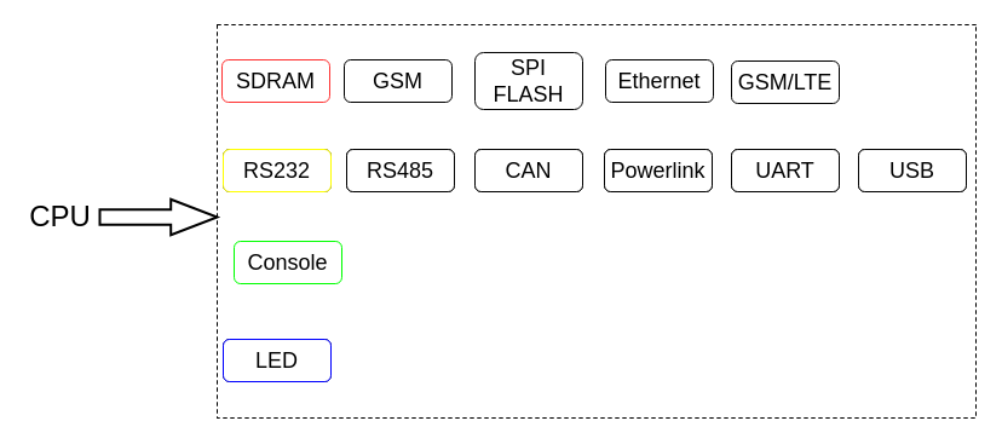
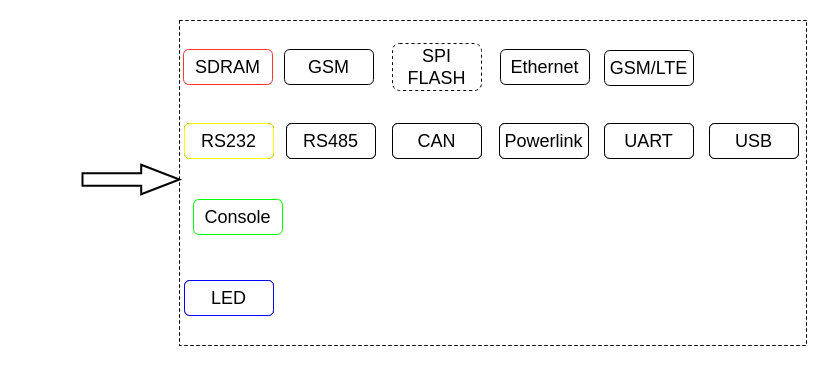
- <mxCell id="23" value="&lt;span style=&quot;font-size: 18px&quot;&gt;SPI&lt;br&gt;FLASH&lt;br&gt;&lt;/span&gt;" style="rounded=1;whiteSpace=wrap;html=1;strokeWidth=1;" vertex="1" parent="1"><mxGeometry x="392" y="43" width="89" height="47" as="geometry" /></mxCell>
+ <mxCell id="23" value="&lt;span style=&quot;font-size: 18px&quot;&gt;SPI&lt;br&gt;FLASH&lt;br&gt;&lt;/span&gt;" style="rounded=1;whiteSpace=wrap;html=1;strokeWidth=1;dashed=1;" vertex="1" parent="1"><mxGeometry x="392" y="43" width="89" height="47" as="geometry" /></mxCell>
- <mxCell id="11" value="&lt;font style=&quot;font-size: 24px&quot;&gt;CPU&lt;/font&gt;" style="rounded=1;whiteSpace=wrap;html=1;strokeWidth=0;opacity=0;" vertex="1" parent="1"><mxGeometry x="20" y="149" width="59" height="60" as="geometry" /></mxCell>
